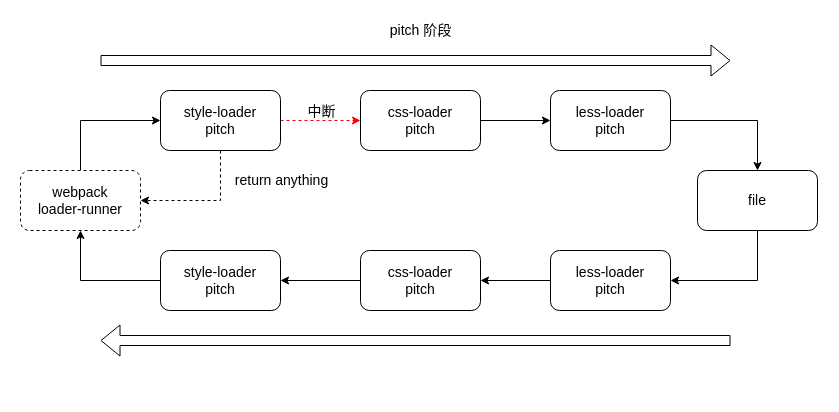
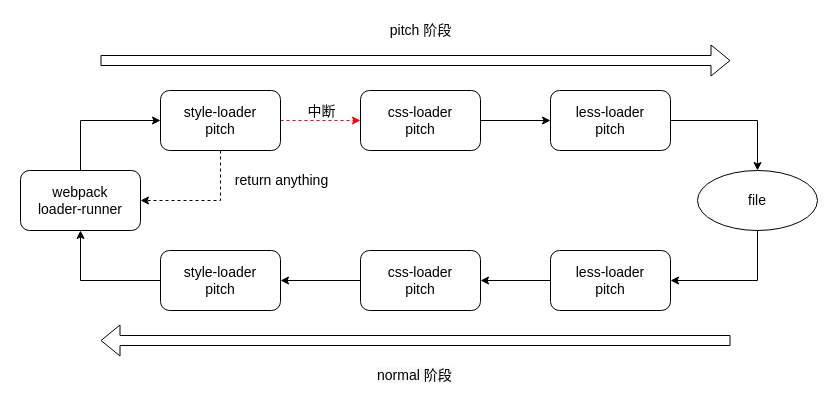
- <mxCell id="13" value="webpack&lt;br&gt;loader-runner" style="rounded=1;whiteSpace=wrap;html=1;fontSize=14;dashed=1;" vertex="1" parent="1"><mxGeometry x="20" y="170" width="120" height="60" as="geometry" /></mxCell>
+ <mxCell id="13" value="webpack&lt;br&gt;loader-runner" style="rounded=1;whiteSpace=wrap;html=1;fontSize=14;" vertex="1" parent="1"><mxGeometry x="20" y="170" width="120" height="60" as="geometry" /></mxCell>
- <mxCell id="22" value="file" style="rounded=1;whiteSpace=wrap;html=1;fontSize=14;" vertex="1" parent="1"><mxGeometry x="697" y="170" width="120" height="60" as="geometry" /></mxCell>
+ <mxCell id="22" value="file" style="ellipse;whiteSpace=wrap;html=1;fontSize=14;" vertex="1" parent="1"><mxGeometry x="697" y="170" width="120" height="60" as="geometry" /></mxCell>
+ <mxCell id="24" value="&lt;span style=&quot;color: rgb(0 , 0 , 0) ; font-family: &amp;#34;helvetica&amp;#34; ; font-size: 14px ; font-style: normal ; font-weight: 400 ; letter-spacing: normal ; text-align: center ; text-indent: 0px ; text-transform: none ; word-spacing: 0px ; background-color: rgb(248 , 249 , 250) ; display: inline ; float: none&quot;&gt;normal 阶段&lt;/span&gt;" style="text;whiteSpace=wrap;html=1;fontSize=14;" vertex="1" parent="1"><mxGeometry x="375" y="360" width="90" height="30" as="geometry" /></mxCell>
